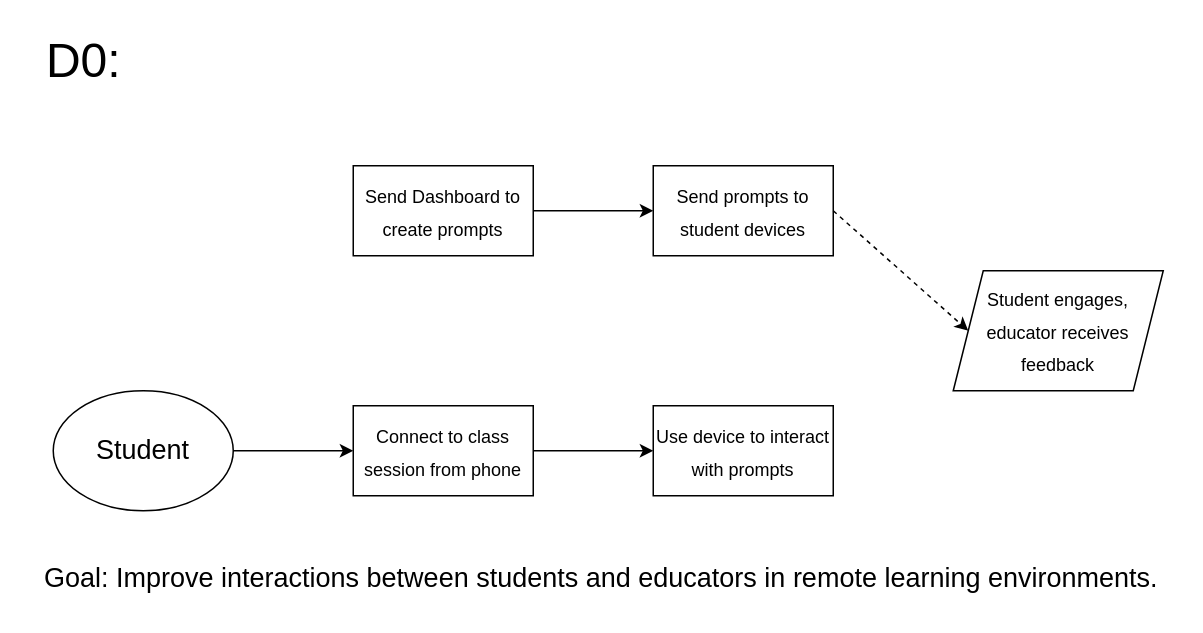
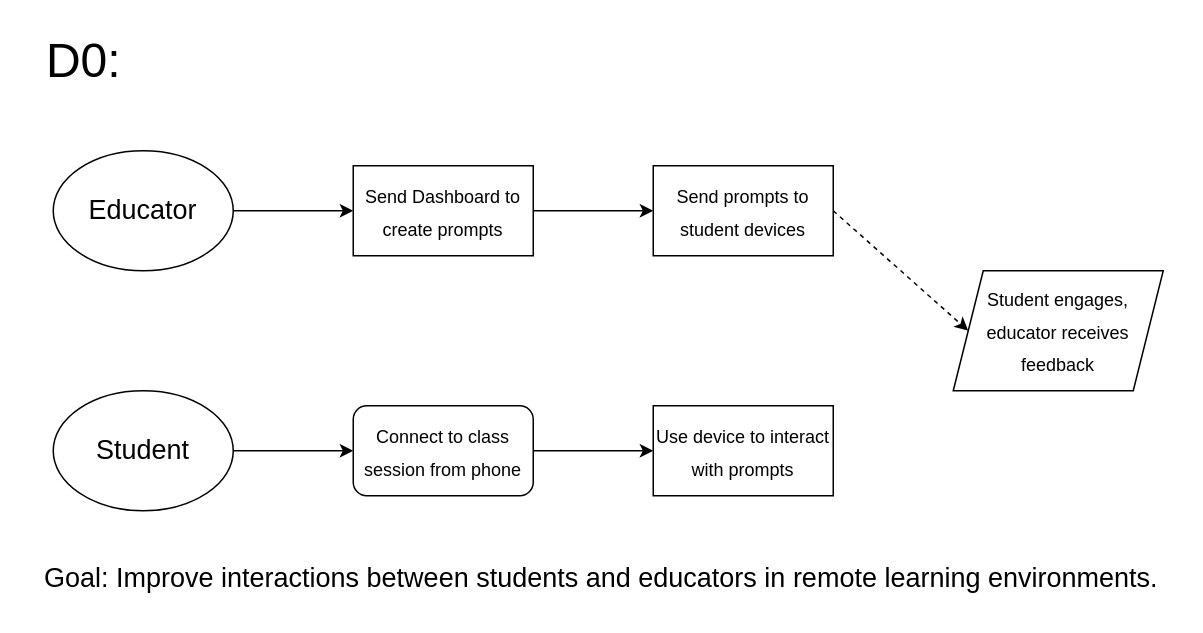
+ <mxCell id="3" value="Educator" style="ellipse;whiteSpace=wrap;html=1;fontSize=18;" vertex="1" parent="1"><mxGeometry x="35" y="100" width="120" height="80" as="geometry" /></mxCell>
+ <mxCell id="2" style="edgeStyle=orthogonalEdgeStyle;rounded=0;orthogonalLoop=1;jettySize=auto;html=1;exitX=1;exitY=0.5;exitDx=0;exitDy=0;entryX=0;entryY=0.5;entryDx=0;entryDy=0;fontSize=18;" edge="1" parent="1" source="3" target="7"><mxGeometry relative="1" as="geometry" /></mxCell>
- <mxCell id="9" value="&lt;font style=&quot;font-size: 12px&quot;&gt;Connect to class session from phone&lt;/font&gt;" style="rounded=0;whiteSpace=wrap;html=1;fontSize=18;" vertex="1" parent="1"><mxGeometry x="235" y="270" width="120" height="60" as="geometry" /></mxCell>
+ <mxCell id="9" value="&lt;font style=&quot;font-size: 12px&quot;&gt;Connect to class session from phone&lt;/font&gt;" style="whiteSpace=wrap;html=1;fontSize=18;rounded=1;" vertex="1" parent="1"><mxGeometry x="235" y="270" width="120" height="60" as="geometry" /></mxCell>
